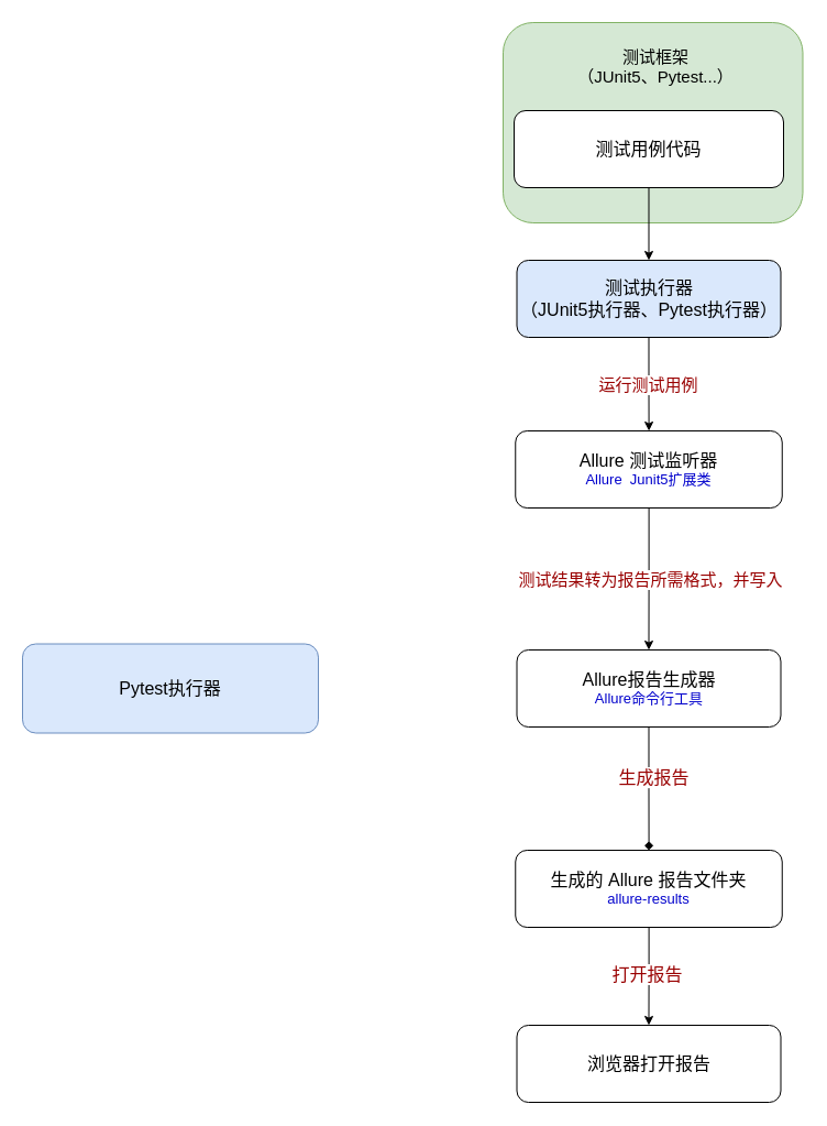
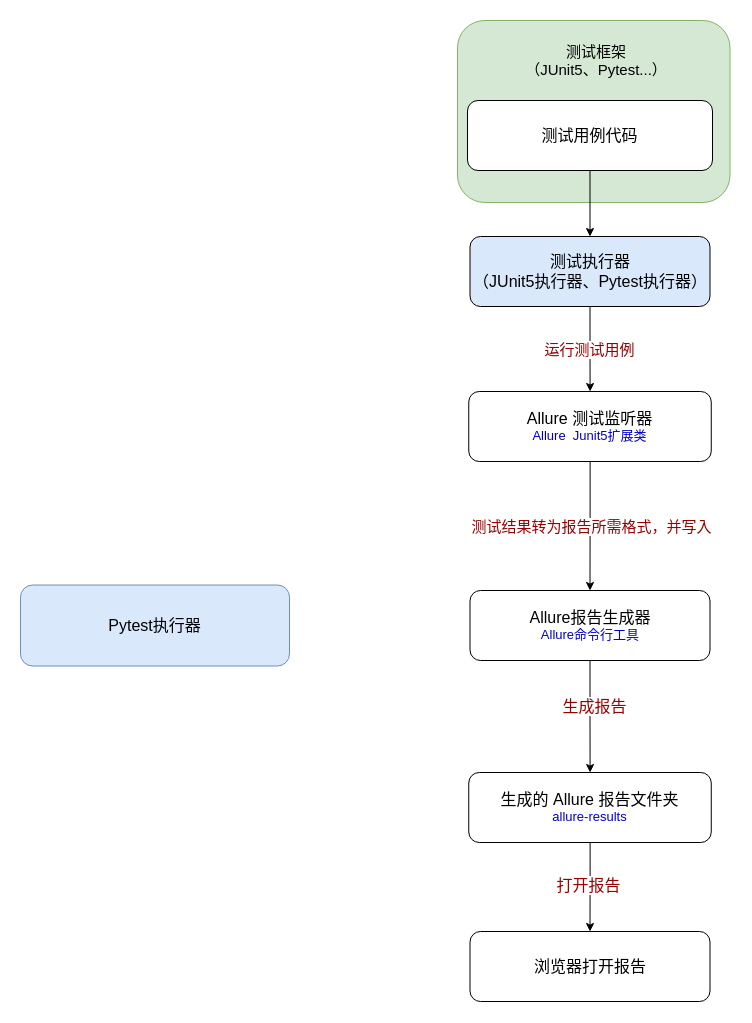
- <mxCell id="12" style="edgeStyle=orthogonalEdgeStyle;rounded=0;orthogonalLoop=1;jettySize=auto;html=1;fontSize=15;fontColor=#000000;endArrow=diamond;endFill=1;" edge="1" parent="1" source="14" target="17"><mxGeometry relative="1" as="geometry" /></mxCell>
+ <mxCell id="12" style="edgeStyle=orthogonalEdgeStyle;rounded=0;orthogonalLoop=1;jettySize=auto;html=1;fontSize=15;fontColor=#000000;endArrow=classic;endFill=1;" edge="1" parent="1" source="14" target="17"><mxGeometry relative="1" as="geometry" /></mxCell>
